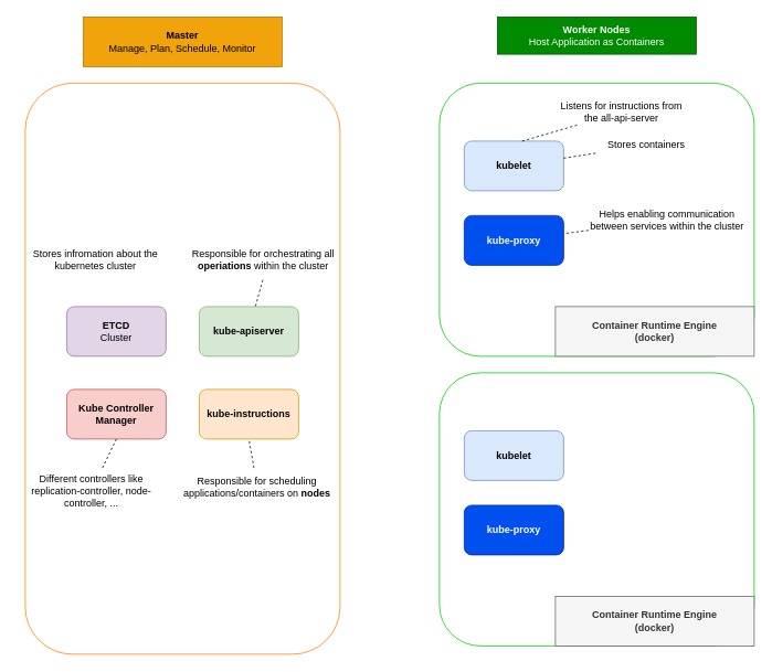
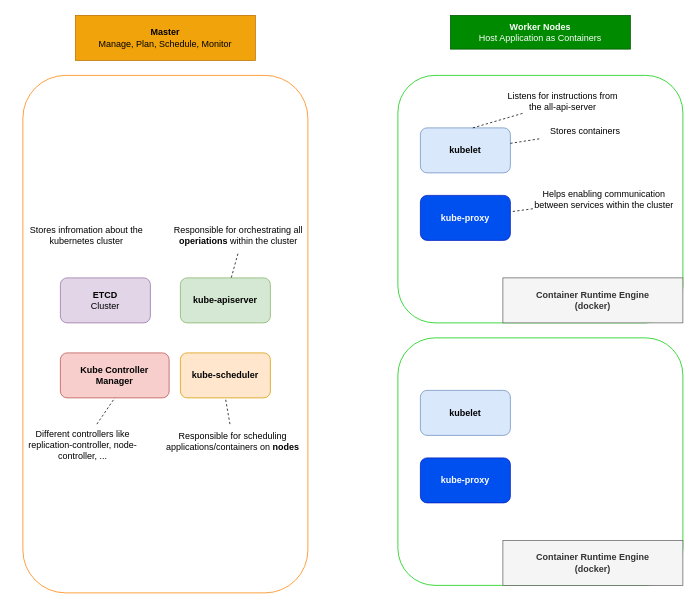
- <mxCell id="7" value="&lt;b&gt;Kube Controller Manager&lt;/b&gt;" style="rounded=1;whiteSpace=wrap;html=1;fillColor=#f8cecc;strokeColor=#b85450;" vertex="1" parent="1"><mxGeometry x="80" y="470" width="120" height="60" as="geometry" /></mxCell>
+ <mxCell id="7" value="&lt;b&gt;Kube Controller Manager&lt;/b&gt;" style="rounded=1;whiteSpace=wrap;html=1;fillColor=#f8cecc;strokeColor=#b85450;" vertex="1" parent="1"><mxGeometry x="80" y="470" width="145" height="60" as="geometry" /></mxCell>
- <mxCell id="8" value="&lt;b&gt;kube-instructions&lt;/b&gt;" style="rounded=1;whiteSpace=wrap;html=1;fillColor=#ffe6cc;strokeColor=#d79b00;" vertex="1" parent="1"><mxGeometry x="240" y="470" width="120" height="60" as="geometry" /></mxCell>
+ <mxCell id="8" value="&lt;b&gt;kube-scheduler&lt;/b&gt;" style="rounded=1;whiteSpace=wrap;html=1;fillColor=#ffe6cc;strokeColor=#d79b00;" vertex="1" parent="1"><mxGeometry x="240" y="470" width="120" height="60" as="geometry" /></mxCell>
